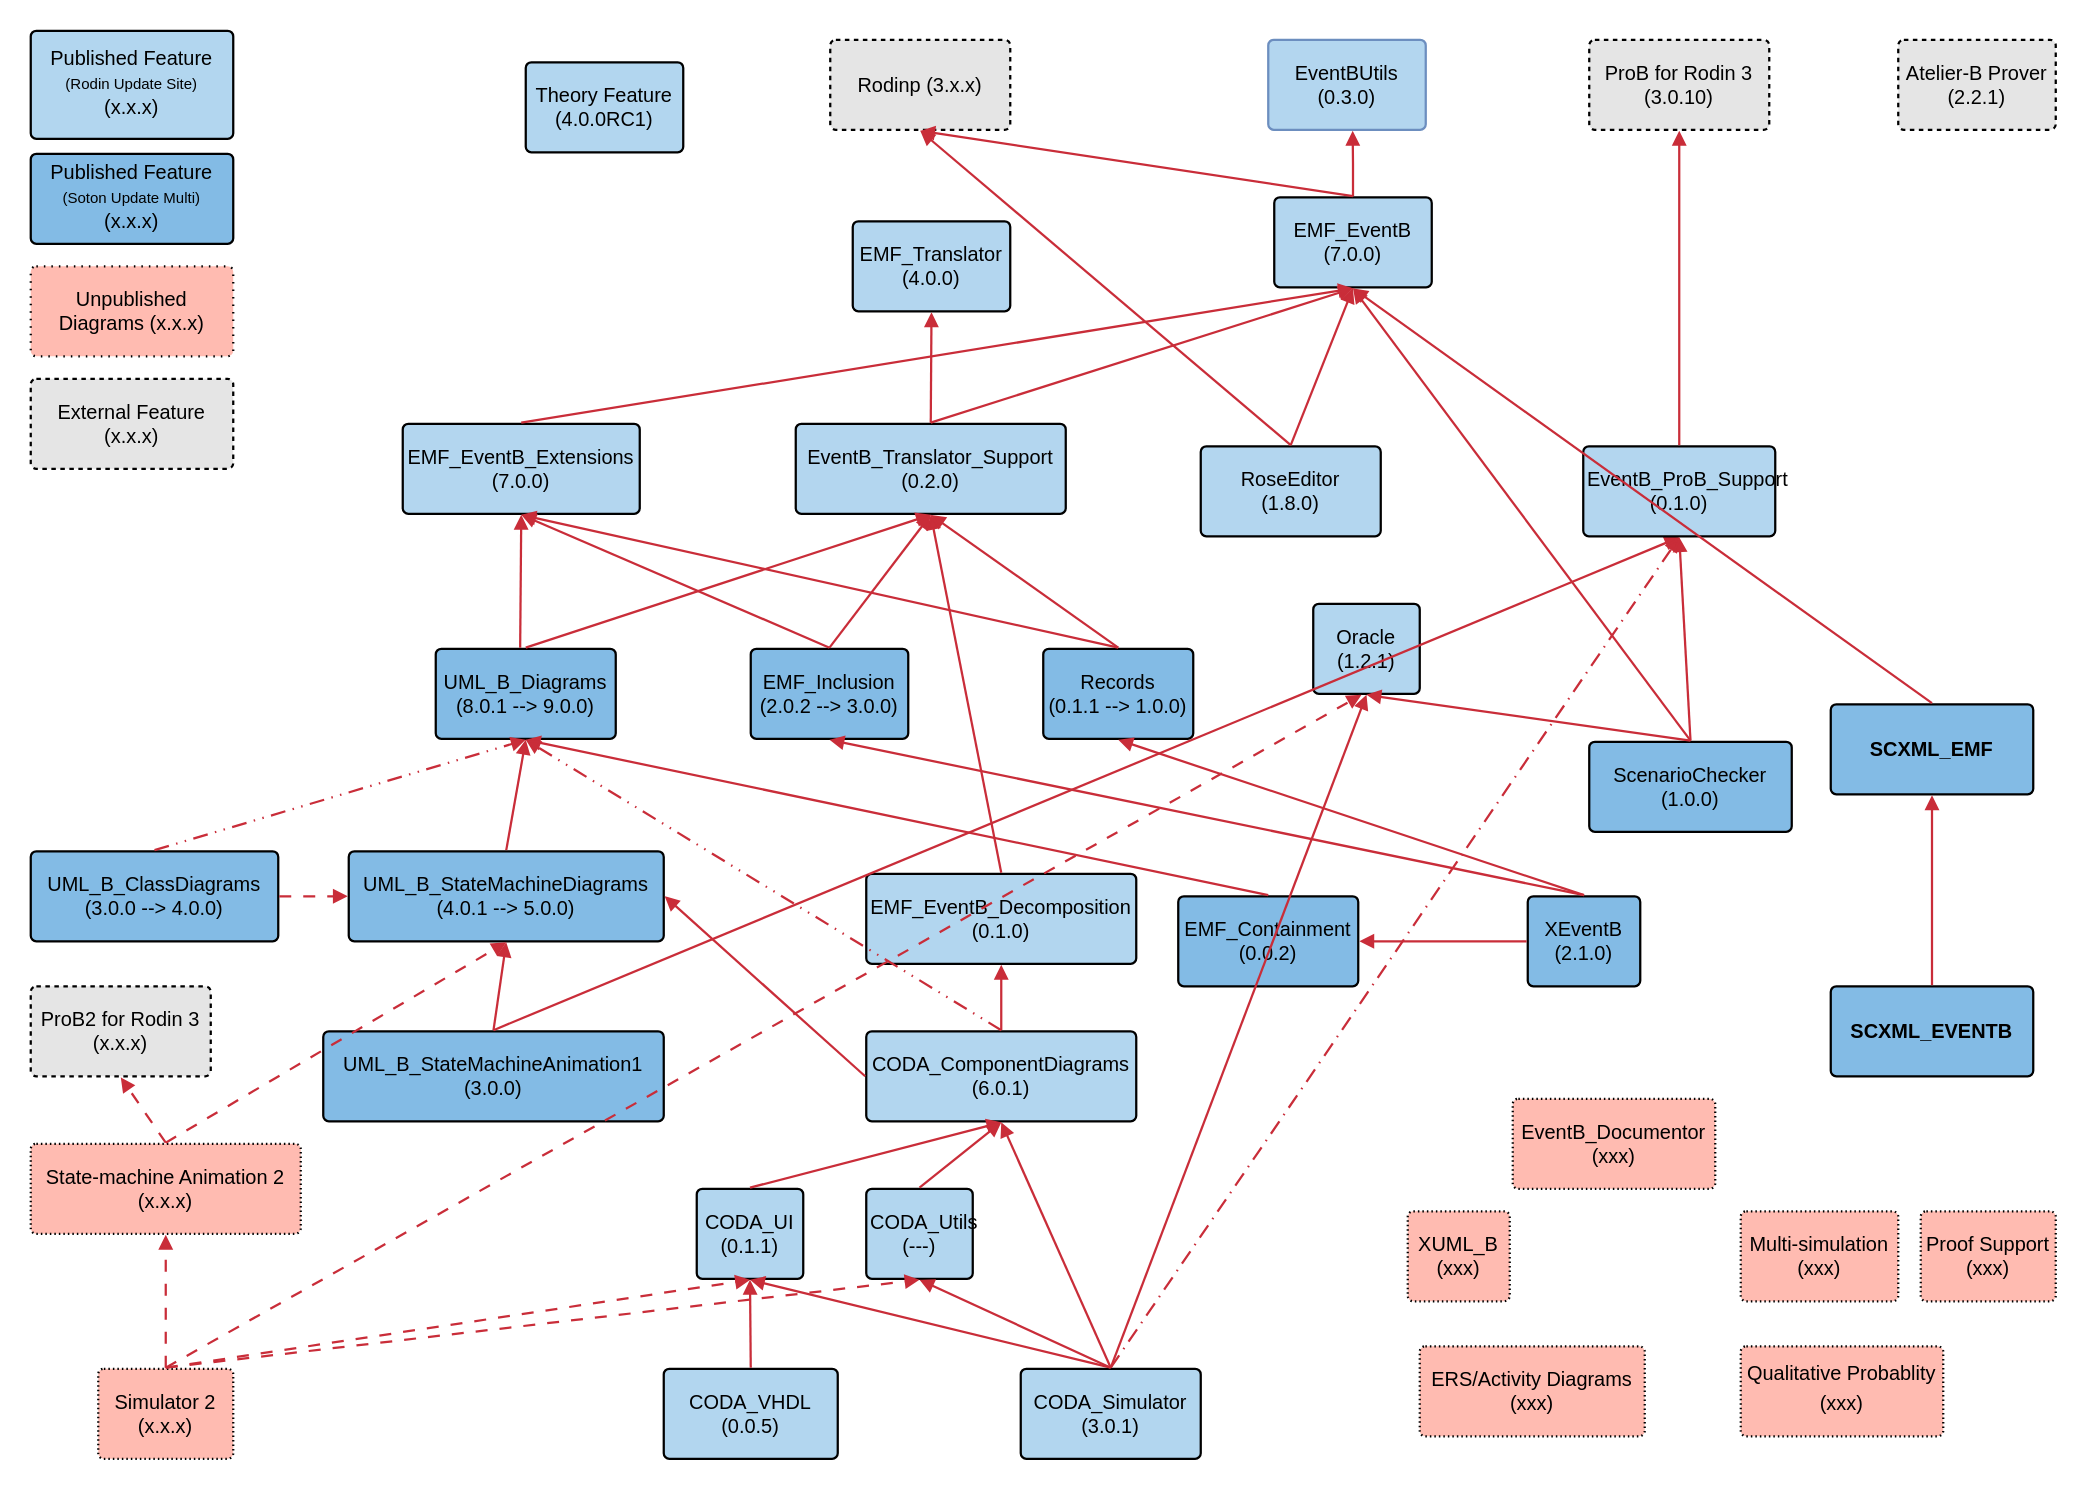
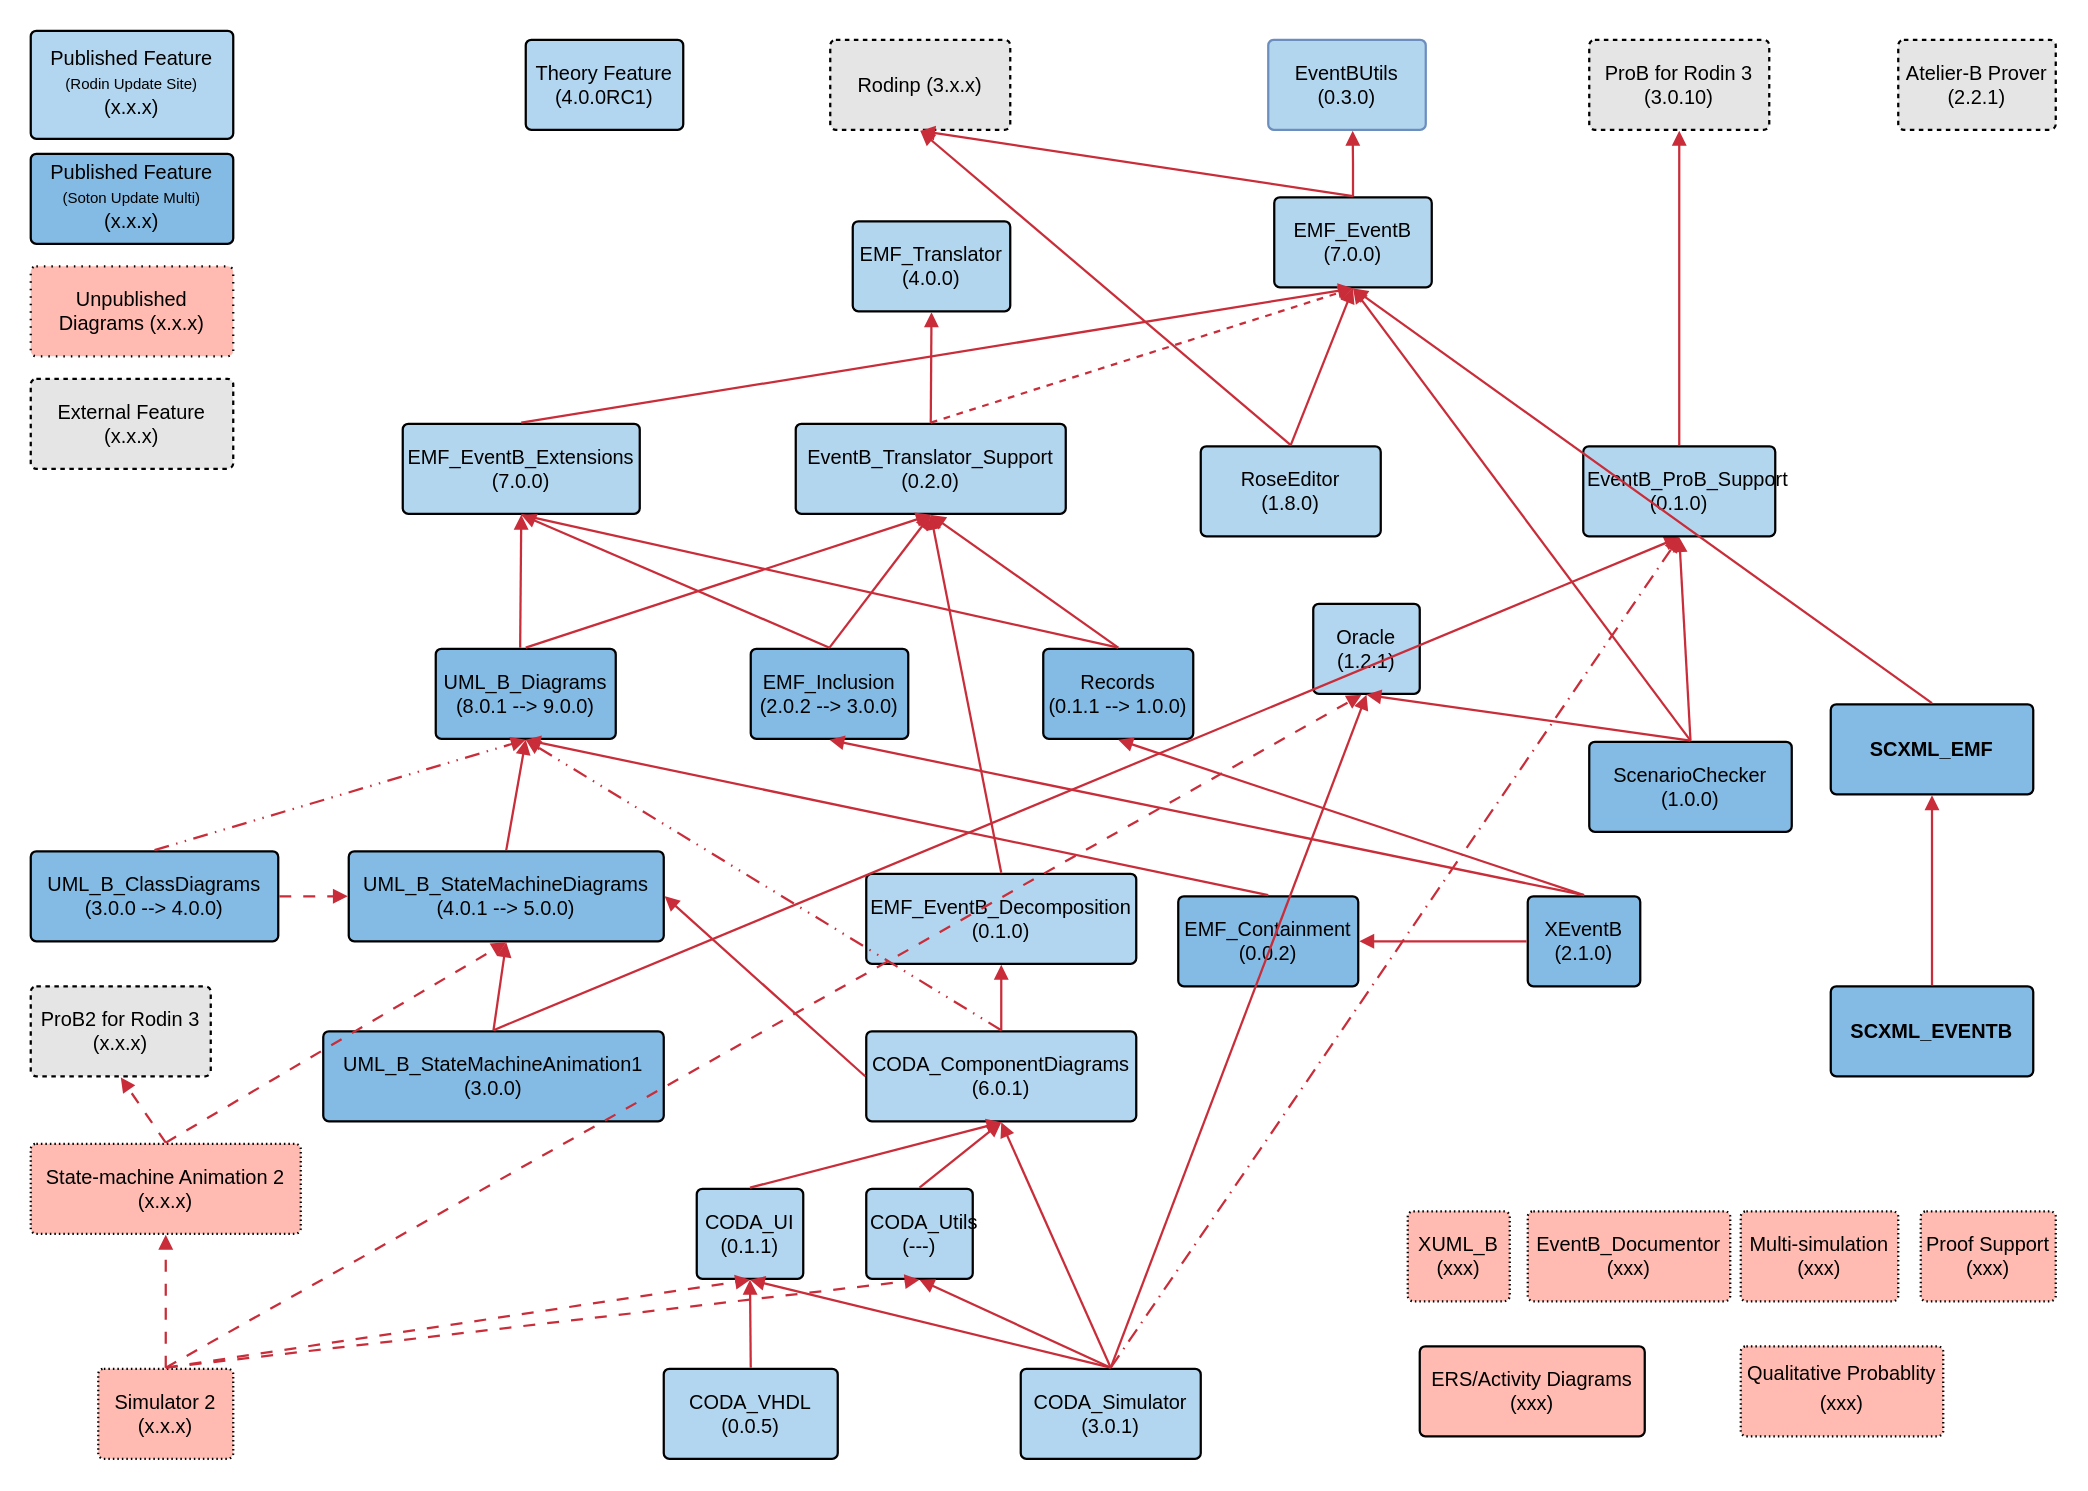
- <mxCell id="66" value="Theory Feature (4.0.0RC1)" style="html=1;overflow=block;blockSpacing=1;whiteSpace=wrap;fontSize=13.3;fontColor=default;spacing=3.8;strokeOpacity=100;fillOpacity=100;rounded=1;absoluteArcSize=1;arcSize=7.5;fillColor=#b2d6ef;strokeWidth=1.5;" parent="1" vertex="1"><mxGeometry x="350" y="41" width="105" height="60" as="geometry" /></mxCell>
+ <mxCell id="66" value="Theory Feature (4.0.0RC1)" style="html=1;overflow=block;blockSpacing=1;whiteSpace=wrap;fontSize=13.3;fontColor=default;spacing=3.8;strokeOpacity=100;fillOpacity=100;rounded=1;absoluteArcSize=1;arcSize=7.5;fillColor=#b2d6ef;strokeWidth=1.5;" parent="1" vertex="1"><mxGeometry x="350" y="26" width="105" height="60" as="geometry" /></mxCell>
- <mxCell id="36" value="" style="html=1;jettySize=18;whiteSpace=wrap;fontSize=13;strokeColor=#c92d39;strokeOpacity=100;strokeWidth=1.5;rounded=0;startArrow=none;endArrow=block;endFill=1;exitX=0.5;exitY=-0.012;exitPerimeter=0;entryX=0.5;entryY=1.012;entryPerimeter=0;" parent="1" source="6" target="3" edge="1"><mxGeometry width="100" height="100" relative="1" as="geometry"><Array as="points" /></mxGeometry></mxCell>
+ <mxCell id="36" value="" style="html=1;jettySize=18;whiteSpace=wrap;fontSize=13;strokeColor=#c92d39;strokeOpacity=100;strokeWidth=1.5;rounded=0;startArrow=none;endArrow=block;endFill=1;exitX=0.5;exitY=-0.012;exitPerimeter=0;entryX=0.5;entryY=1.012;entryPerimeter=0;dashed=1;" parent="1" source="6" target="3" edge="1"><mxGeometry width="100" height="100" relative="1" as="geometry"><Array as="points" /></mxGeometry></mxCell>
- <mxCell id="67" value="" style="html=1;jettySize=18;whiteSpace=wrap;fontSize=13;strokeColor=#c92d39;strokeOpacity=100;strokeWidth=1.5;rounded=0;startArrow=none;endArrow=block;endFill=1;exitX=0.5;exitY=-0.012;exitPerimeter=0;entryX=0.5;entryY=1.012;entryPerimeter=0;" parent="1" source="23" target="5" edge="1"><mxGeometry width="100" height="100" relative="1" as="geometry"><Array as="points" /></mxGeometry></mxCell>
+ <mxCell id="67" value="" style="html=1;jettySize=18;whiteSpace=wrap;fontSize=13;strokeColor=#c92d39;strokeOpacity=100;strokeWidth=1.5;rounded=0;startArrow=none;endArrow=none;endFill=1;exitX=0.5;exitY=-0.012;exitPerimeter=0;entryX=0.5;entryY=1.012;entryPerimeter=0;" parent="1" source="23" target="5" edge="1"><mxGeometry width="100" height="100" relative="1" as="geometry"><Array as="points" /></mxGeometry></mxCell>
- <mxCell id="20" value="EventB_Documentor (xxx)" style="html=1;overflow=block;blockSpacing=1;whiteSpace=wrap;fontSize=13.3;fontColor=default;spacing=3.8;strokeOpacity=100;fillOpacity=100;rounded=1;absoluteArcSize=1;arcSize=7.5;fillColor=#ffbbb1;dashed=1;fixDash=1;dashPattern=1 2;strokeWidth=1.5;" parent="1" vertex="1"><mxGeometry x="1008" y="732" width="135" height="60" as="geometry" /></mxCell>
+ <mxCell id="20" value="EventB_Documentor (xxx)" style="html=1;overflow=block;blockSpacing=1;whiteSpace=wrap;fontSize=13.3;fontColor=default;spacing=3.8;strokeOpacity=100;fillOpacity=100;rounded=1;absoluteArcSize=1;arcSize=7.5;fillColor=#ffbbb1;dashed=1;fixDash=1;dashPattern=1 2;strokeWidth=1.5;" parent="1" vertex="1"><mxGeometry x="1018" y="807" width="135" height="60" as="geometry" /></mxCell>
- <mxCell id="71" value="ERS/Activity Diagrams (xxx)" style="html=1;overflow=block;blockSpacing=1;whiteSpace=wrap;fontSize=13.3;fontColor=default;spacing=3.8;strokeOpacity=100;fillOpacity=100;rounded=1;absoluteArcSize=1;arcSize=7.5;fillColor=#ffbbb1;dashed=1;fixDash=1;dashPattern=1 2;strokeWidth=1.5;" parent="1" vertex="1"><mxGeometry x="946" y="897" width="150" height="60" as="geometry" /></mxCell>
+ <mxCell id="71" value="ERS/Activity Diagrams (xxx)" style="html=1;overflow=block;blockSpacing=1;whiteSpace=wrap;fontSize=13.3;fontColor=default;spacing=3.8;strokeOpacity=100;fillOpacity=100;rounded=1;absoluteArcSize=1;arcSize=7.5;fillColor=#ffbbb1;dashed=0;fixDash=1;dashPattern=1 2;strokeWidth=1.5;" parent="1" vertex="1"><mxGeometry x="946" y="897" width="150" height="60" as="geometry" /></mxCell>
